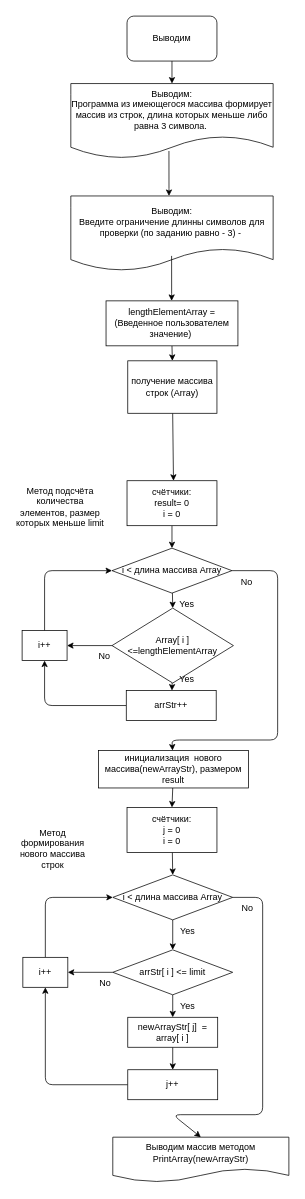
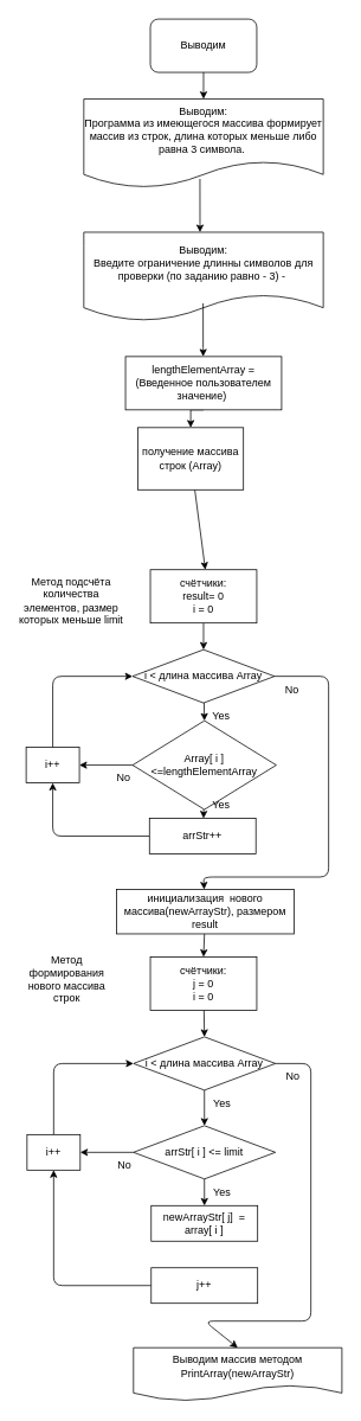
- <mxCell id="3" value="получение массива строк (Array)" style="rounded=0;whiteSpace=wrap;html=1;" parent="1" vertex="1"><mxGeometry x="170" y="480" width="119" height="70" as="geometry" /></mxCell>
+ <mxCell id="3" value="получение массива строк (Array)" style="rounded=0;whiteSpace=wrap;html=1;" parent="1" vertex="1"><mxGeometry x="155" y="480" width="119" height="70" as="geometry" /></mxCell>
- <mxCell id="25" value="Метод формирования нового массива строк" style="text;html=1;strokeColor=none;fillColor=none;align=center;verticalAlign=middle;whiteSpace=wrap;rounded=0;" parent="1" vertex="1"><mxGeometry x="15" y="1096" width="110" height="70" as="geometry" /></mxCell>
+ <mxCell id="25" value="Метод формирования нового массива строк" style="text;html=1;strokeColor=none;fillColor=none;align=center;verticalAlign=middle;whiteSpace=wrap;rounded=0;" parent="1" vertex="1"><mxGeometry x="20" y="1066" width="110" height="70" as="geometry" /></mxCell>
- <mxCell id="14" style="edgeStyle=none;html=1;entryX=0.5;entryY=0;entryDx=0;entryDy=0;" parent="1" source="15" target="17" edge="1"><mxGeometry relative="1" as="geometry" /></mxCell>
